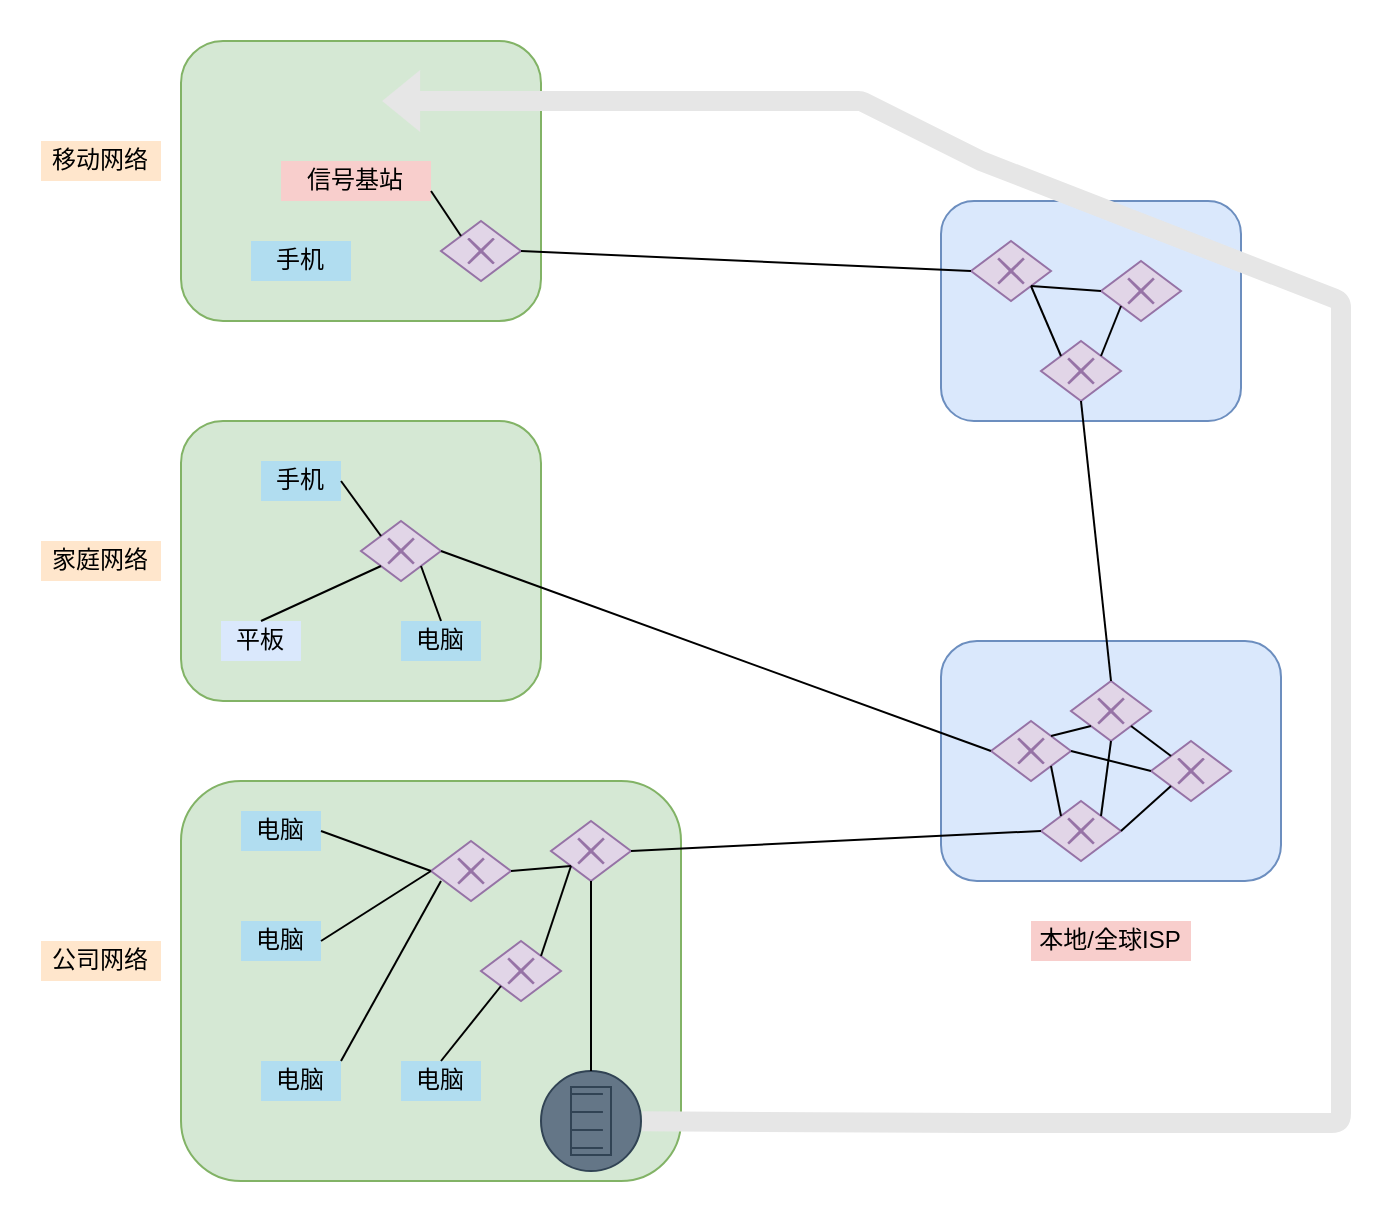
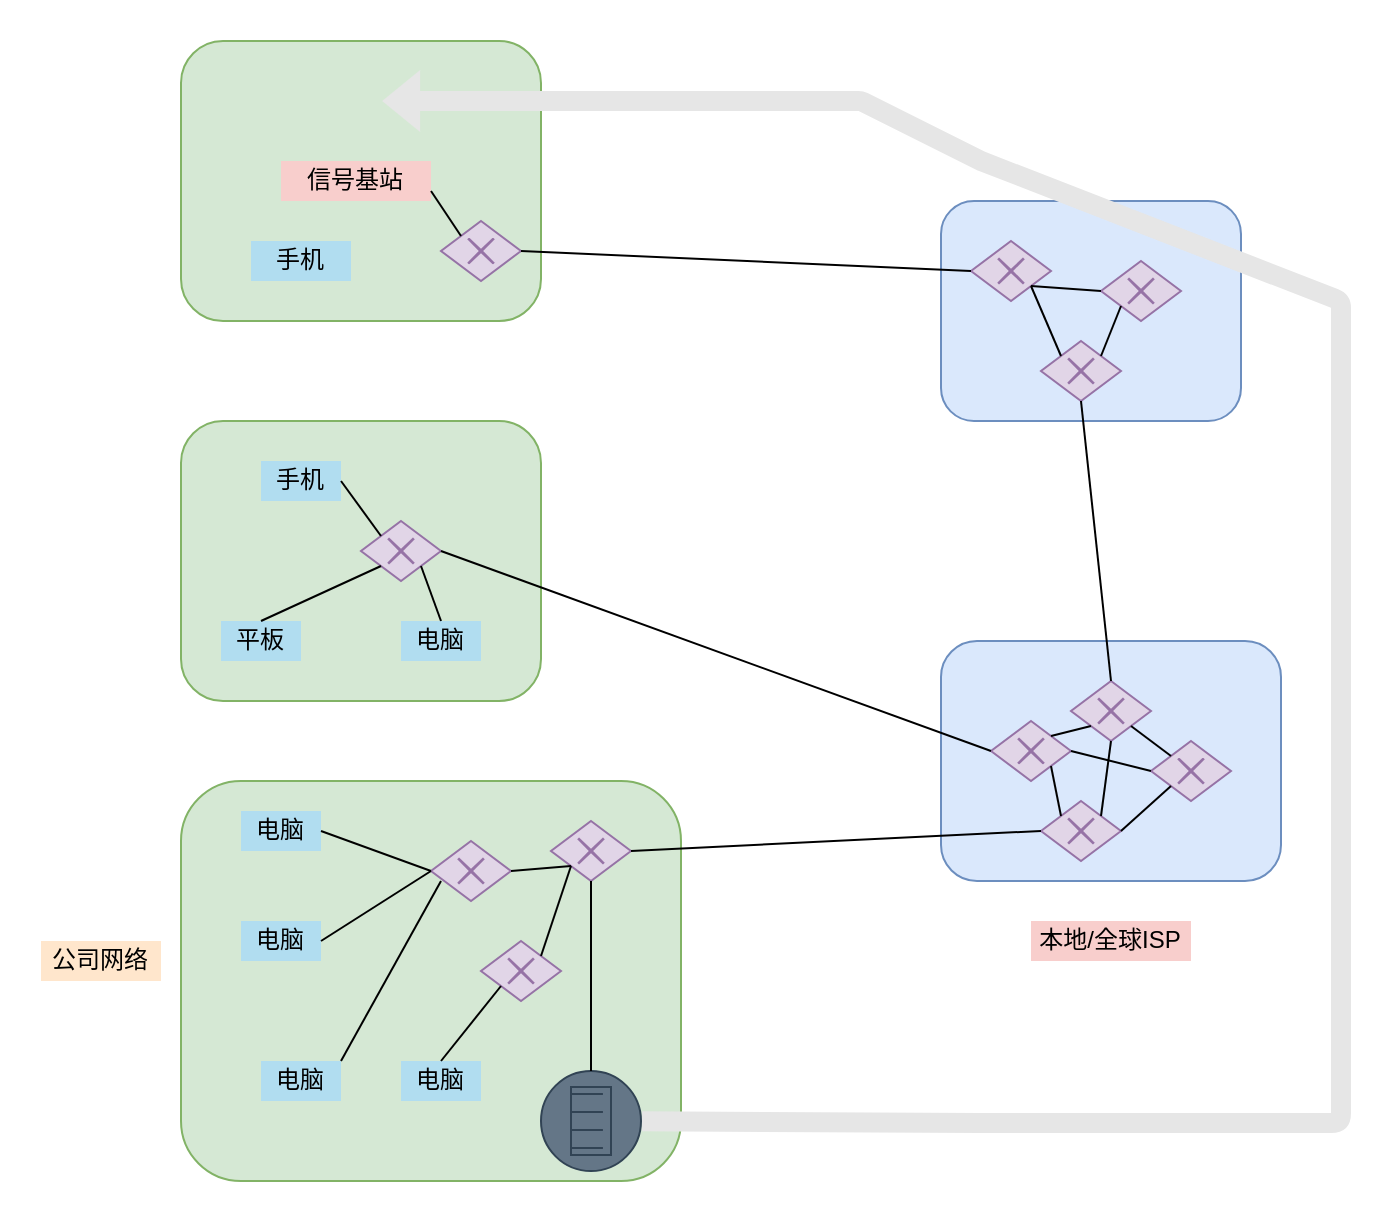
- <mxCell id="15" value="移动网络" style="text;html=1;strokeColor=none;fillColor=#ffe6cc;align=center;verticalAlign=middle;whiteSpace=wrap;rounded=0;" vertex="1" parent="1"><mxGeometry x="20" y="70" width="60" height="20" as="geometry" /></mxCell>
- <mxCell id="16" value="家庭网络" style="text;html=1;strokeColor=none;fillColor=#ffe6cc;align=center;verticalAlign=middle;whiteSpace=wrap;rounded=0;" vertex="1" parent="1"><mxGeometry x="20" y="270" width="60" height="20" as="geometry" /></mxCell>
- <mxCell id="4" value="平板" style="rounded=0;whiteSpace=wrap;html=1;fillColor=#dae8fc;strokeColor=none;" vertex="1" parent="1"><mxGeometry x="110" y="310" width="40" height="20" as="geometry" /></mxCell>
+ <mxCell id="4" value="平板" style="rounded=0;whiteSpace=wrap;html=1;fillColor=#b1ddf0;strokeColor=none;" vertex="1" parent="1"><mxGeometry x="110" y="310" width="40" height="20" as="geometry" /></mxCell>
